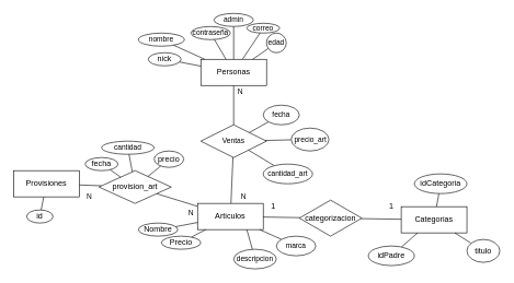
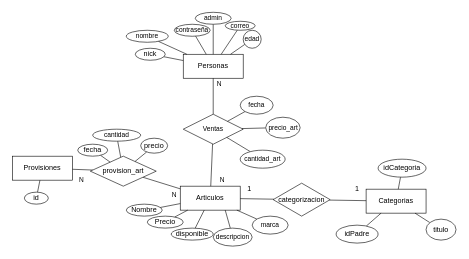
+ <mxCell id="8" style="rounded=0;orthogonalLoop=1;jettySize=auto;html=1;endArrow=none;endFill=0;" parent="1" source="9" target="2" edge="1"><mxGeometry relative="1" as="geometry" /></mxCell>
+ <mxCell id="9" value="disponible" style="ellipse;whiteSpace=wrap;html=1;align=center;" parent="1" vertex="1"><mxGeometry x="285" y="380" width="70" height="20" as="geometry" /></mxCell>
